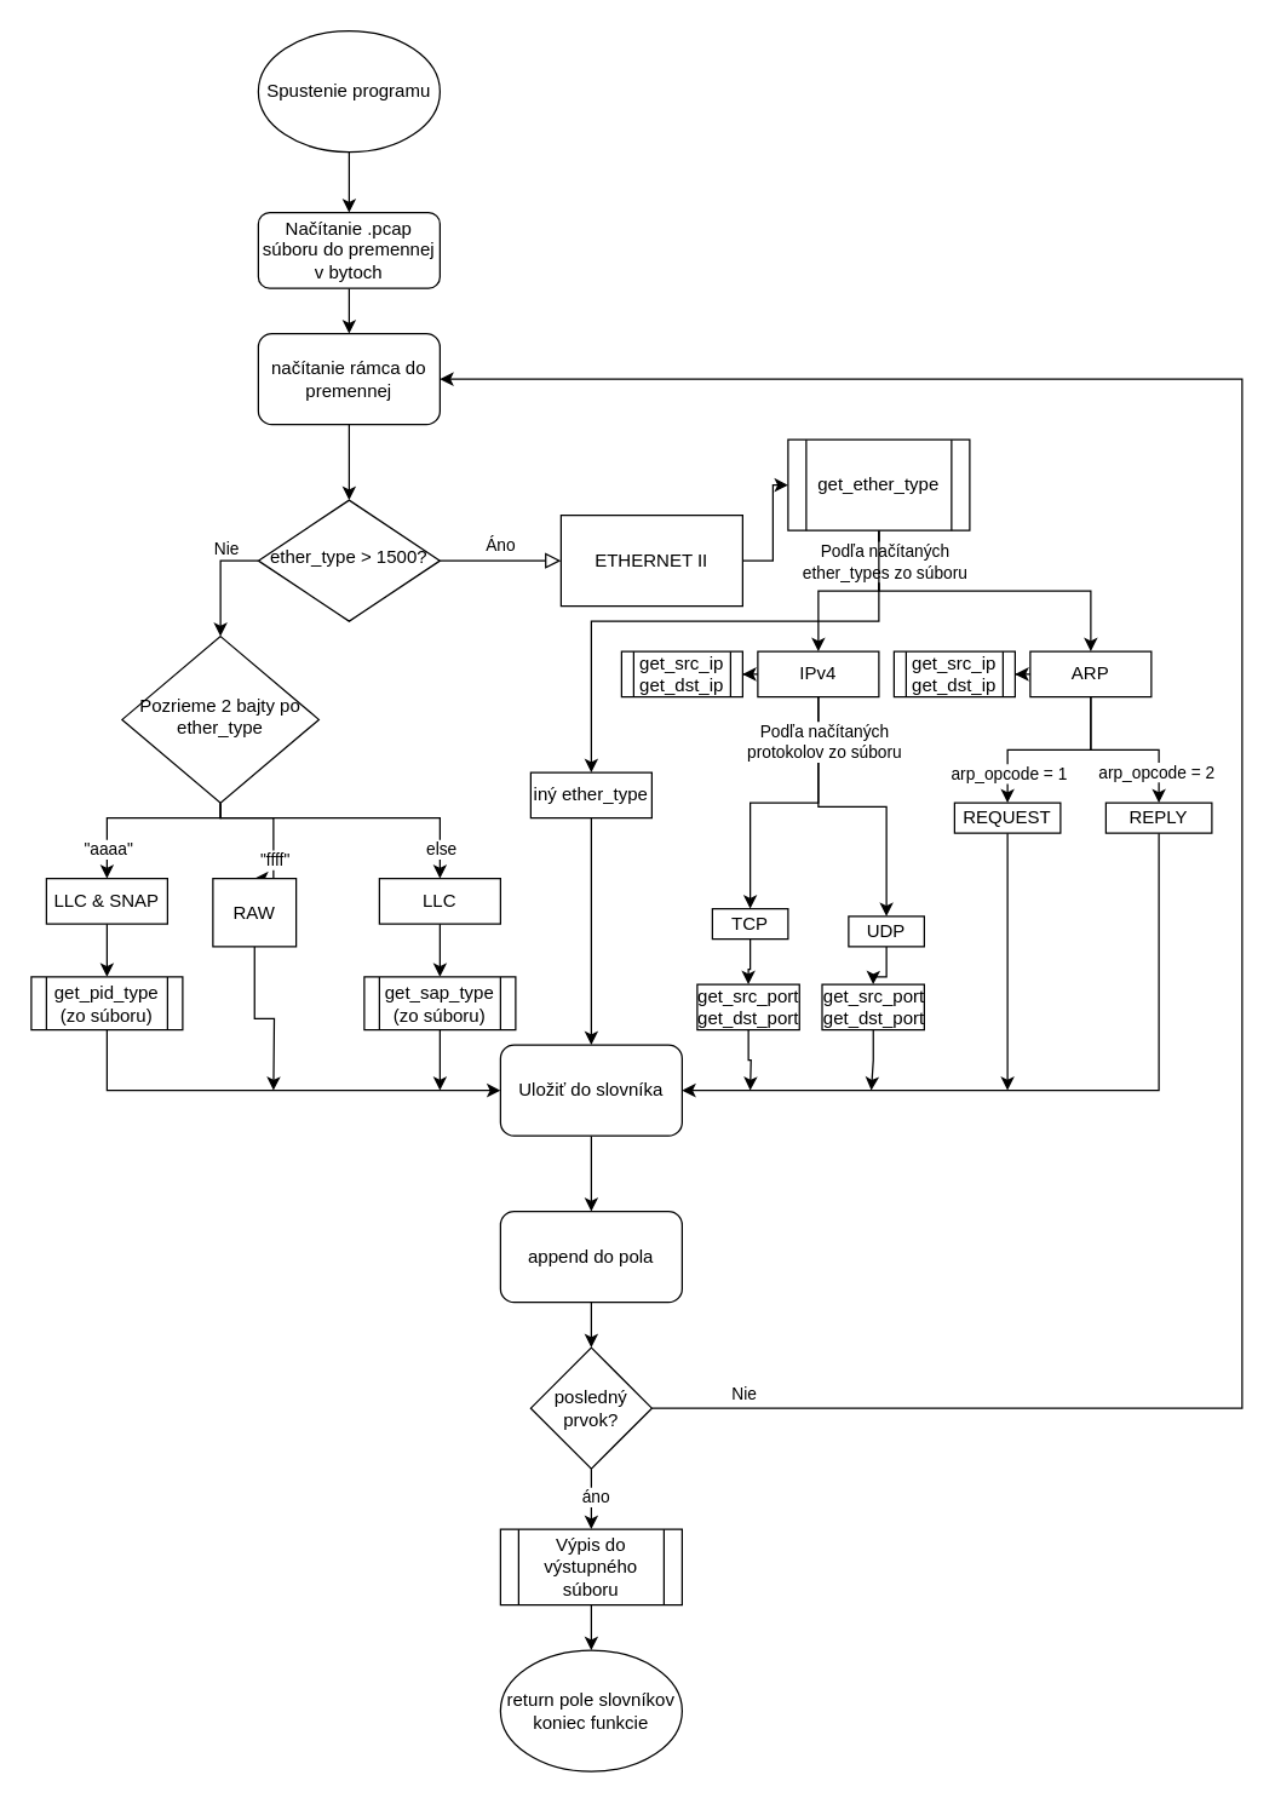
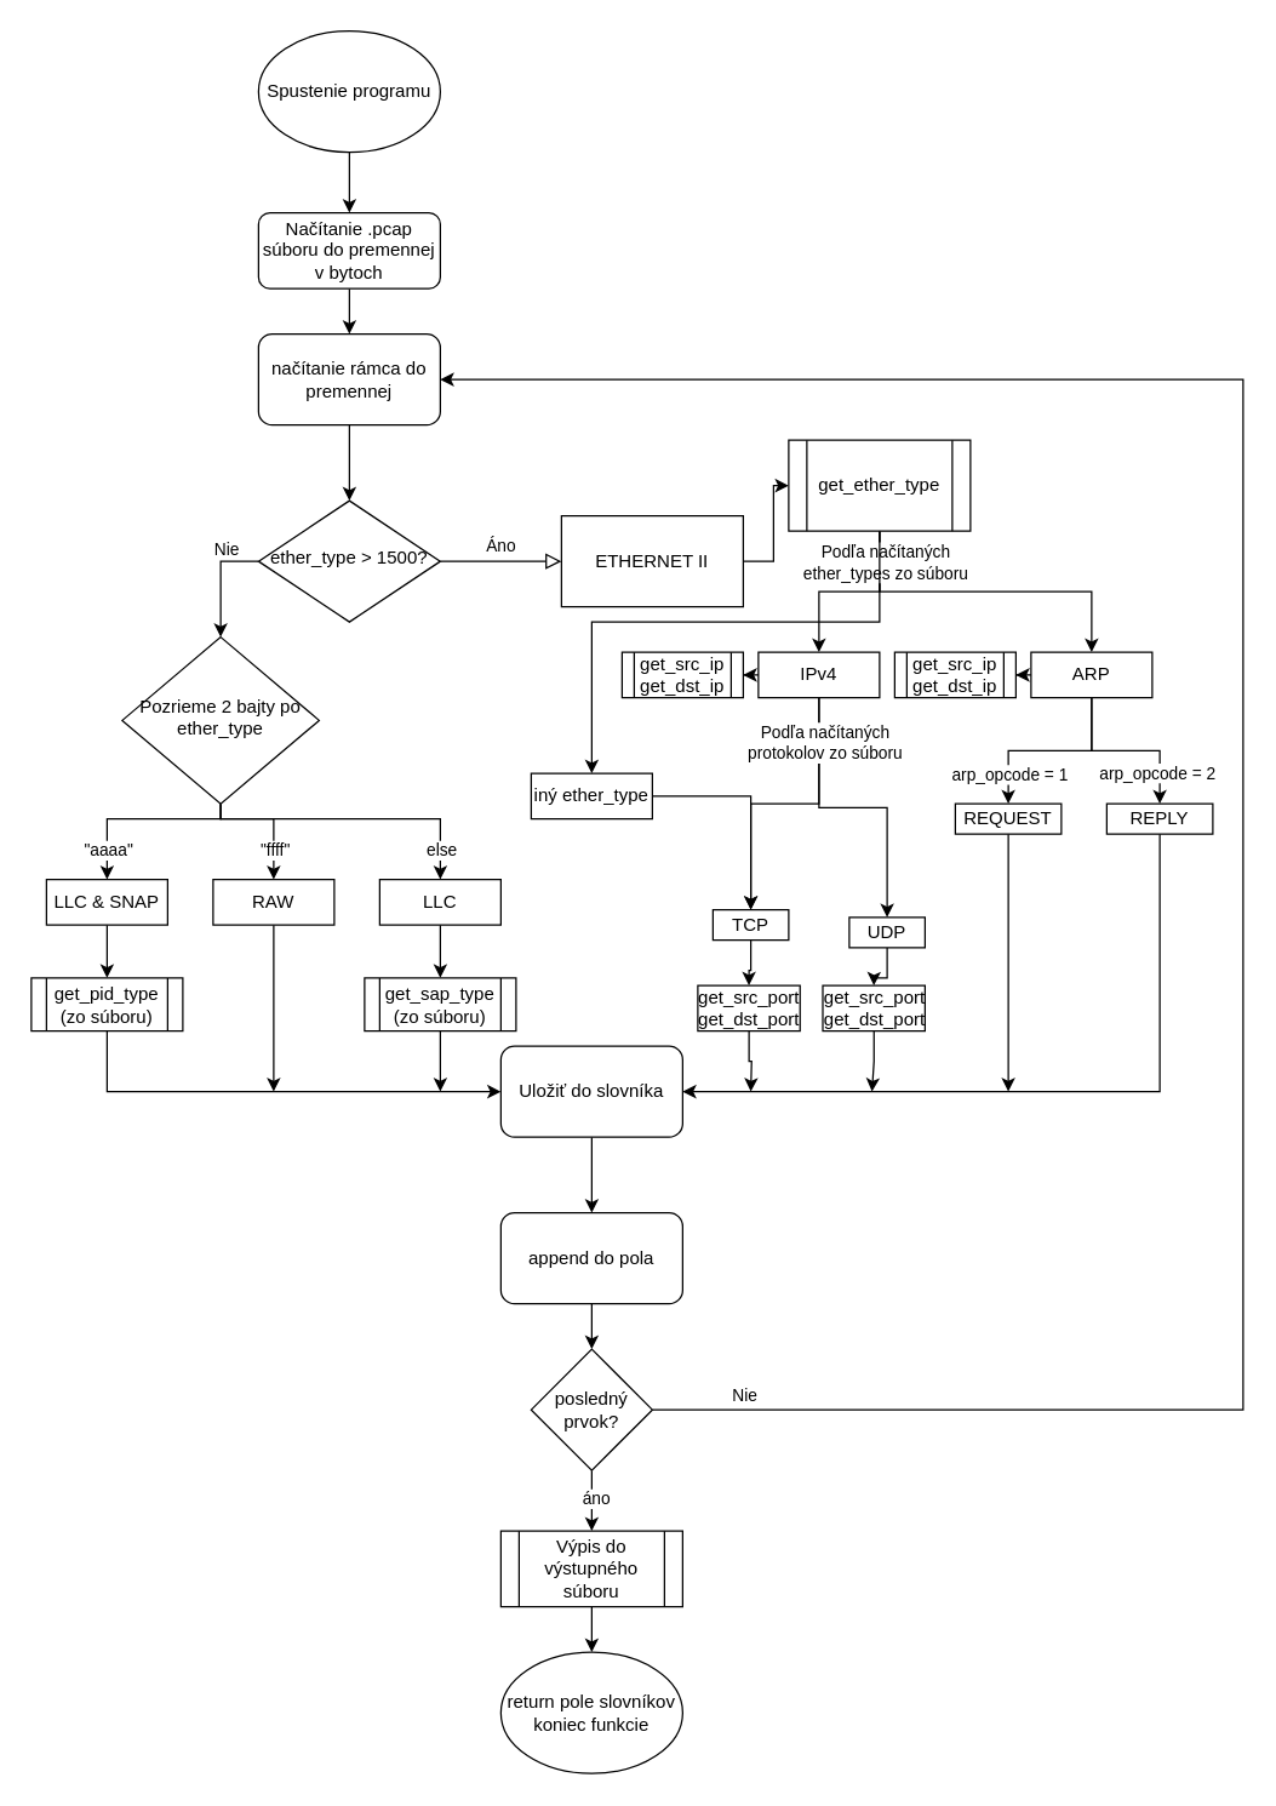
- <mxCell id="48" value="RAW" style="whiteSpace=wrap;html=1;" vertex="1" parent="1"><mxGeometry x="140" y="580" width="55" height="45" as="geometry" /></mxCell>
+ <mxCell id="48" value="RAW" style="whiteSpace=wrap;html=1;" vertex="1" parent="1"><mxGeometry x="140" y="580" width="80" height="30" as="geometry" /></mxCell>
- <mxCell id="71" style="edgeStyle=orthogonalEdgeStyle;rounded=0;orthogonalLoop=1;jettySize=auto;html=1;entryX=0.5;entryY=0;entryDx=0;entryDy=0;" edge="1" parent="1" source="72" target="52"><mxGeometry relative="1" as="geometry" /></mxCell>
+ <mxCell id="71" style="edgeStyle=orthogonalEdgeStyle;rounded=0;orthogonalLoop=1;jettySize=auto;html=1;" edge="1" parent="1" source="72" target="38"><mxGeometry relative="1" as="geometry" /></mxCell>
